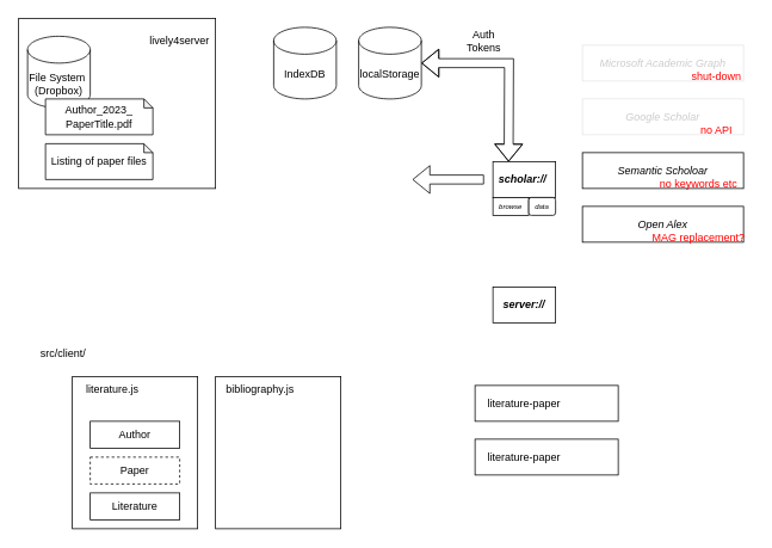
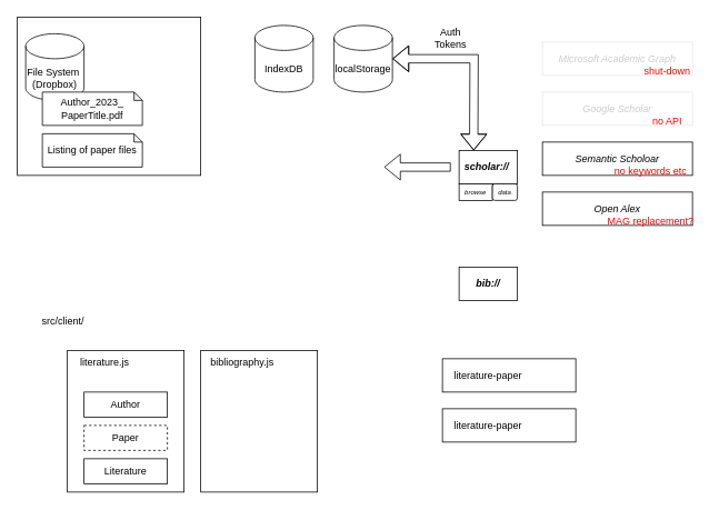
- <mxCell id="8" value="lively4server" style="text;html=1;strokeColor=none;fillColor=none;align=center;verticalAlign=middle;whiteSpace=wrap;rounded=0;" vertex="1" parent="1"><mxGeometry x="170" y="30" width="60" height="30" as="geometry" /></mxCell>
- <mxCell id="26" value="&lt;i&gt;&lt;b&gt;server://&lt;/b&gt;&lt;br&gt;&lt;/i&gt;" style="rounded=0;whiteSpace=wrap;html=1;strokeColor=#000000;fontColor=#000000;" vertex="1" parent="1"><mxGeometry x="550" y="320" width="70" height="40" as="geometry" /></mxCell>
+ <mxCell id="26" value="&lt;i&gt;&lt;b&gt;bib://&lt;/b&gt;&lt;br&gt;&lt;/i&gt;" style="rounded=0;whiteSpace=wrap;html=1;strokeColor=#000000;fontColor=#000000;" vertex="1" parent="1"><mxGeometry x="550" y="320" width="70" height="40" as="geometry" /></mxCell>
- <mxCell id="27" value="src/client/" style="text;html=1;strokeColor=none;fillColor=none;align=center;verticalAlign=middle;whiteSpace=wrap;rounded=0;" vertex="1" parent="1"><mxGeometry x="40" y="380" width="60" height="30" as="geometry" /></mxCell>
+ <mxCell id="27" value="src/client/" style="text;html=1;strokeColor=none;fillColor=none;align=center;verticalAlign=middle;whiteSpace=wrap;rounded=0;" vertex="1" parent="1"><mxGeometry x="45" y="370" width="60" height="30" as="geometry" /></mxCell>
